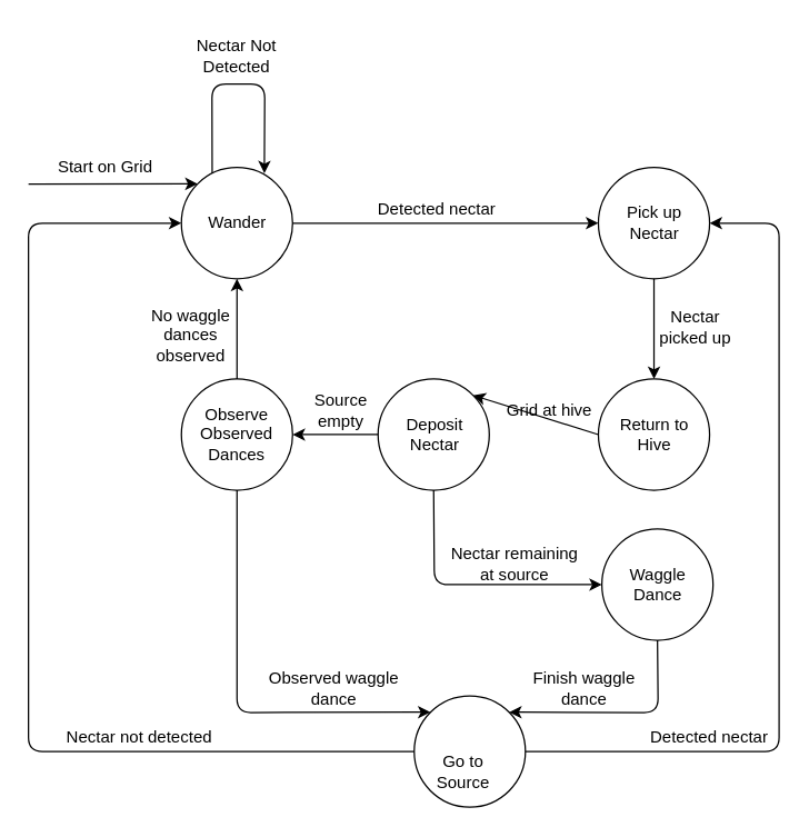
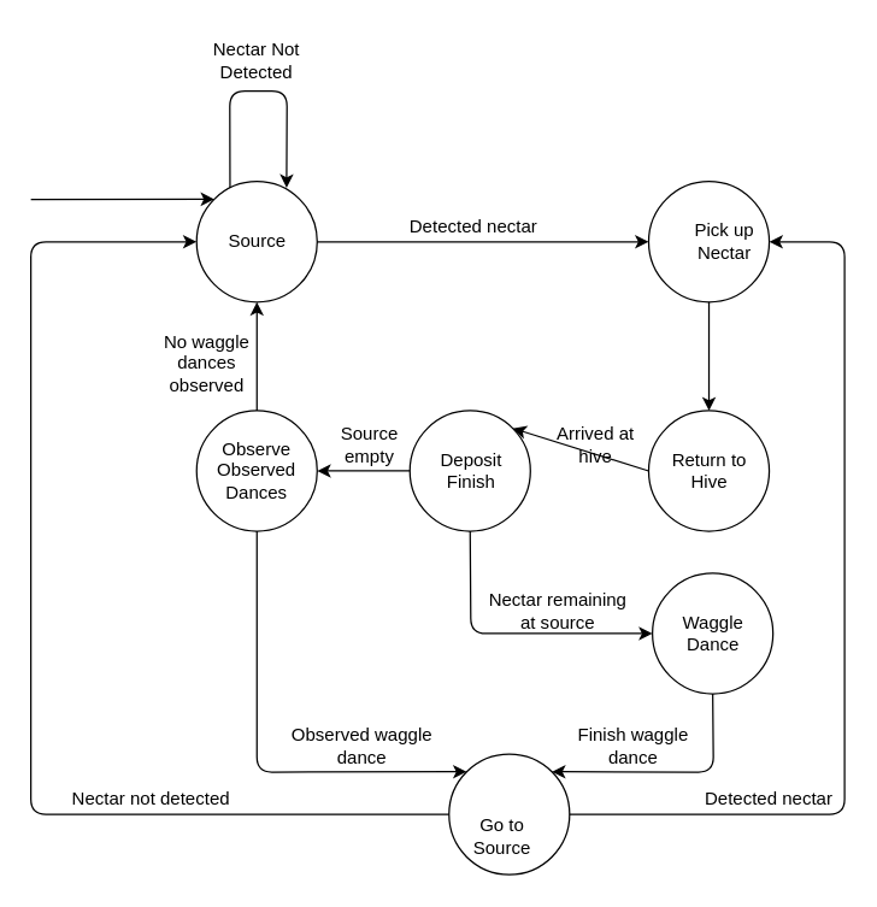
- <mxCell id="34" value="&lt;div&gt;Start on Grid&lt;/div&gt;" style="text;html=1;align=center;verticalAlign=middle;resizable=0;points=[];autosize=1;strokeColor=none;" parent="1" vertex="1"><mxGeometry x="35.004" y="110" width="80" height="20" as="geometry" /></mxCell>
- <mxCell id="4" value="Wander" style="text;html=1;resizable=0;autosize=1;align=center;verticalAlign=middle;points=[];fillColor=none;strokeColor=none;rounded=0;" parent="2" vertex="1"><mxGeometry x="10" y="30" width="60" height="20" as="geometry" /></mxCell>
+ <mxCell id="4" value="Source" style="text;html=1;resizable=0;autosize=1;align=center;verticalAlign=middle;points=[];fillColor=none;strokeColor=none;rounded=0;" parent="2" vertex="1"><mxGeometry x="10" y="30" width="60" height="20" as="geometry" /></mxCell>
- <mxCell id="30" value="&lt;div&gt;Pick up&lt;/div&gt;&lt;div&gt;Nectar&lt;/div&gt;" style="text;html=1;resizable=0;autosize=1;align=center;verticalAlign=middle;points=[];fillColor=none;strokeColor=none;rounded=0;" parent="28" vertex="1"><mxGeometry x="15" y="25" width="50" height="30" as="geometry" /></mxCell>
+ <mxCell id="30" value="&lt;div&gt;Pick up&lt;/div&gt;&lt;div&gt;Nectar&lt;/div&gt;" style="text;html=1;resizable=0;autosize=1;align=center;verticalAlign=middle;points=[];fillColor=none;strokeColor=none;rounded=0;" parent="28" vertex="1"><mxGeometry x="25" y="25" width="50" height="30" as="geometry" /></mxCell>
- <mxCell id="36" value="Nectar picked up" style="text;html=1;strokeColor=none;fillColor=none;align=center;verticalAlign=middle;whiteSpace=wrap;rounded=0;" parent="1" vertex="1"><mxGeometry x="470" y="220" width="60" height="30" as="geometry" /></mxCell>
- <mxCell id="38" value="Grid at hive" style="text;html=1;strokeColor=none;fillColor=none;align=center;verticalAlign=middle;whiteSpace=wrap;rounded=0;" parent="1" vertex="1"><mxGeometry x="360" y="280" width="70" height="30" as="geometry" /></mxCell>
+ <mxCell id="38" value="Arrived at hive" style="text;html=1;strokeColor=none;fillColor=none;align=center;verticalAlign=middle;whiteSpace=wrap;rounded=0;" parent="1" vertex="1"><mxGeometry x="360" y="280" width="70" height="30" as="geometry" /></mxCell>
- <mxCell id="12" value="&lt;div&gt;Deposit&lt;/div&gt;&lt;div&gt;Nectar&lt;/div&gt;" style="text;html=1;resizable=0;autosize=1;align=center;verticalAlign=middle;points=[];fillColor=none;strokeColor=none;rounded=0;" parent="10" vertex="1"><mxGeometry x="10" y="25" width="60" height="30" as="geometry" /></mxCell>
+ <mxCell id="12" value="&lt;div&gt;Deposit&lt;/div&gt;&lt;div&gt;Finish&lt;/div&gt;" style="text;html=1;resizable=0;autosize=1;align=center;verticalAlign=middle;points=[];fillColor=none;strokeColor=none;rounded=0;" parent="10" vertex="1"><mxGeometry x="10" y="25" width="60" height="30" as="geometry" /></mxCell>
